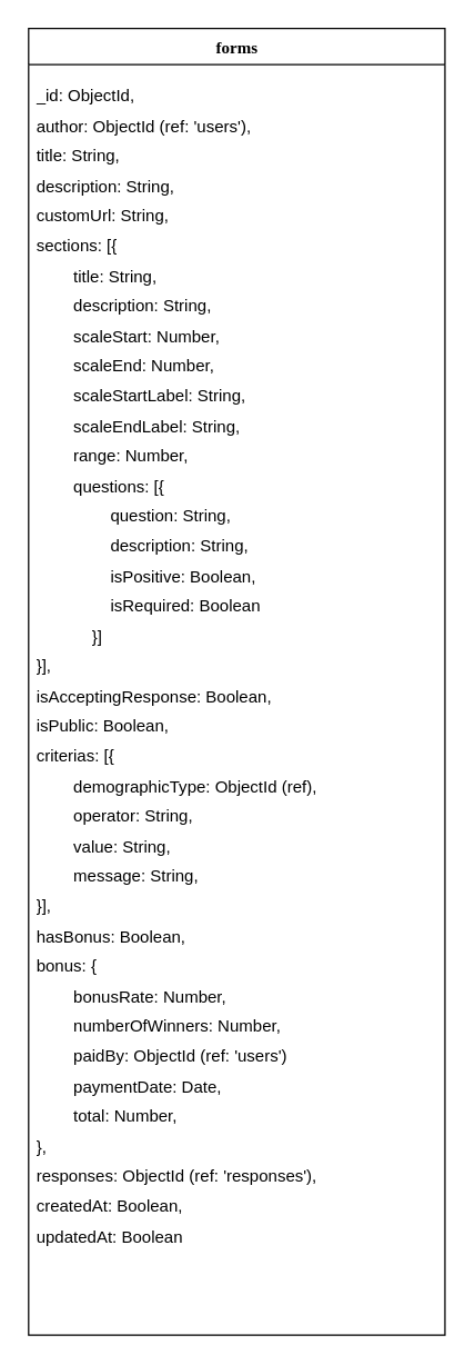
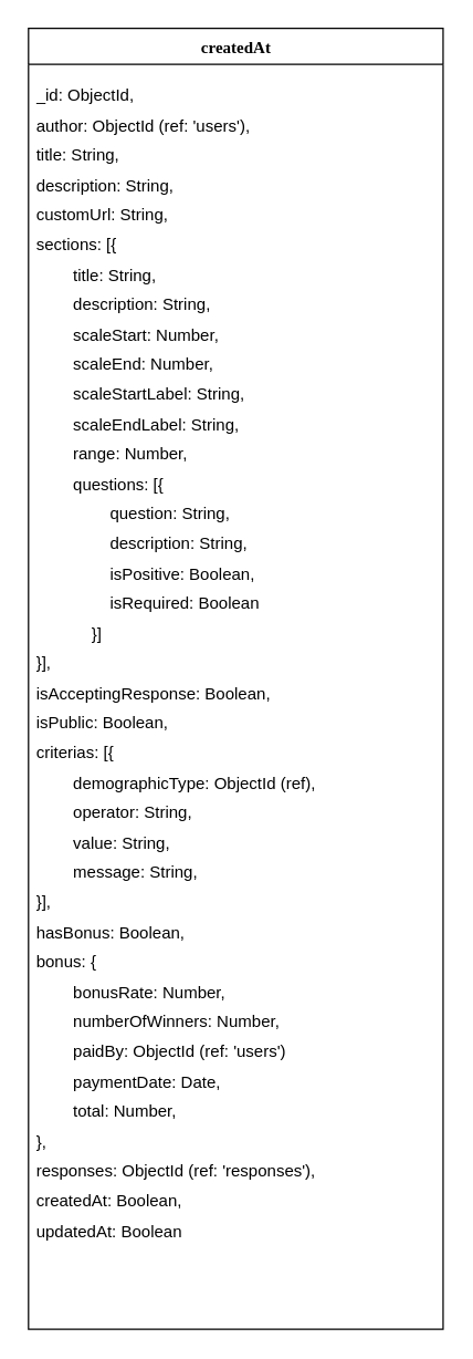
- <mxCell id="2" value="forms" style="swimlane;html=1;fontStyle=1;align=center;verticalAlign=top;childLayout=stackLayout;horizontal=1;startSize=26;horizontalStack=0;resizeParent=1;resizeLast=0;collapsible=1;marginBottom=0;swimlaneFillColor=#ffffff;rounded=0;shadow=0;comic=0;labelBackgroundColor=none;strokeWidth=1;fillColor=none;fontFamily=Verdana;fontSize=12" parent="1" vertex="1"><mxGeometry x="20" y="20" width="300" height="940" as="geometry" /></mxCell>
+ <mxCell id="2" value="createdAt" style="swimlane;html=1;fontStyle=1;align=center;verticalAlign=top;childLayout=stackLayout;horizontal=1;startSize=26;horizontalStack=0;resizeParent=1;resizeLast=0;collapsible=1;marginBottom=0;swimlaneFillColor=#ffffff;rounded=0;shadow=0;comic=0;labelBackgroundColor=none;strokeWidth=1;fillColor=none;fontFamily=Verdana;fontSize=12" parent="1" vertex="1"><mxGeometry x="20" y="20" width="300" height="940" as="geometry" /></mxCell>
